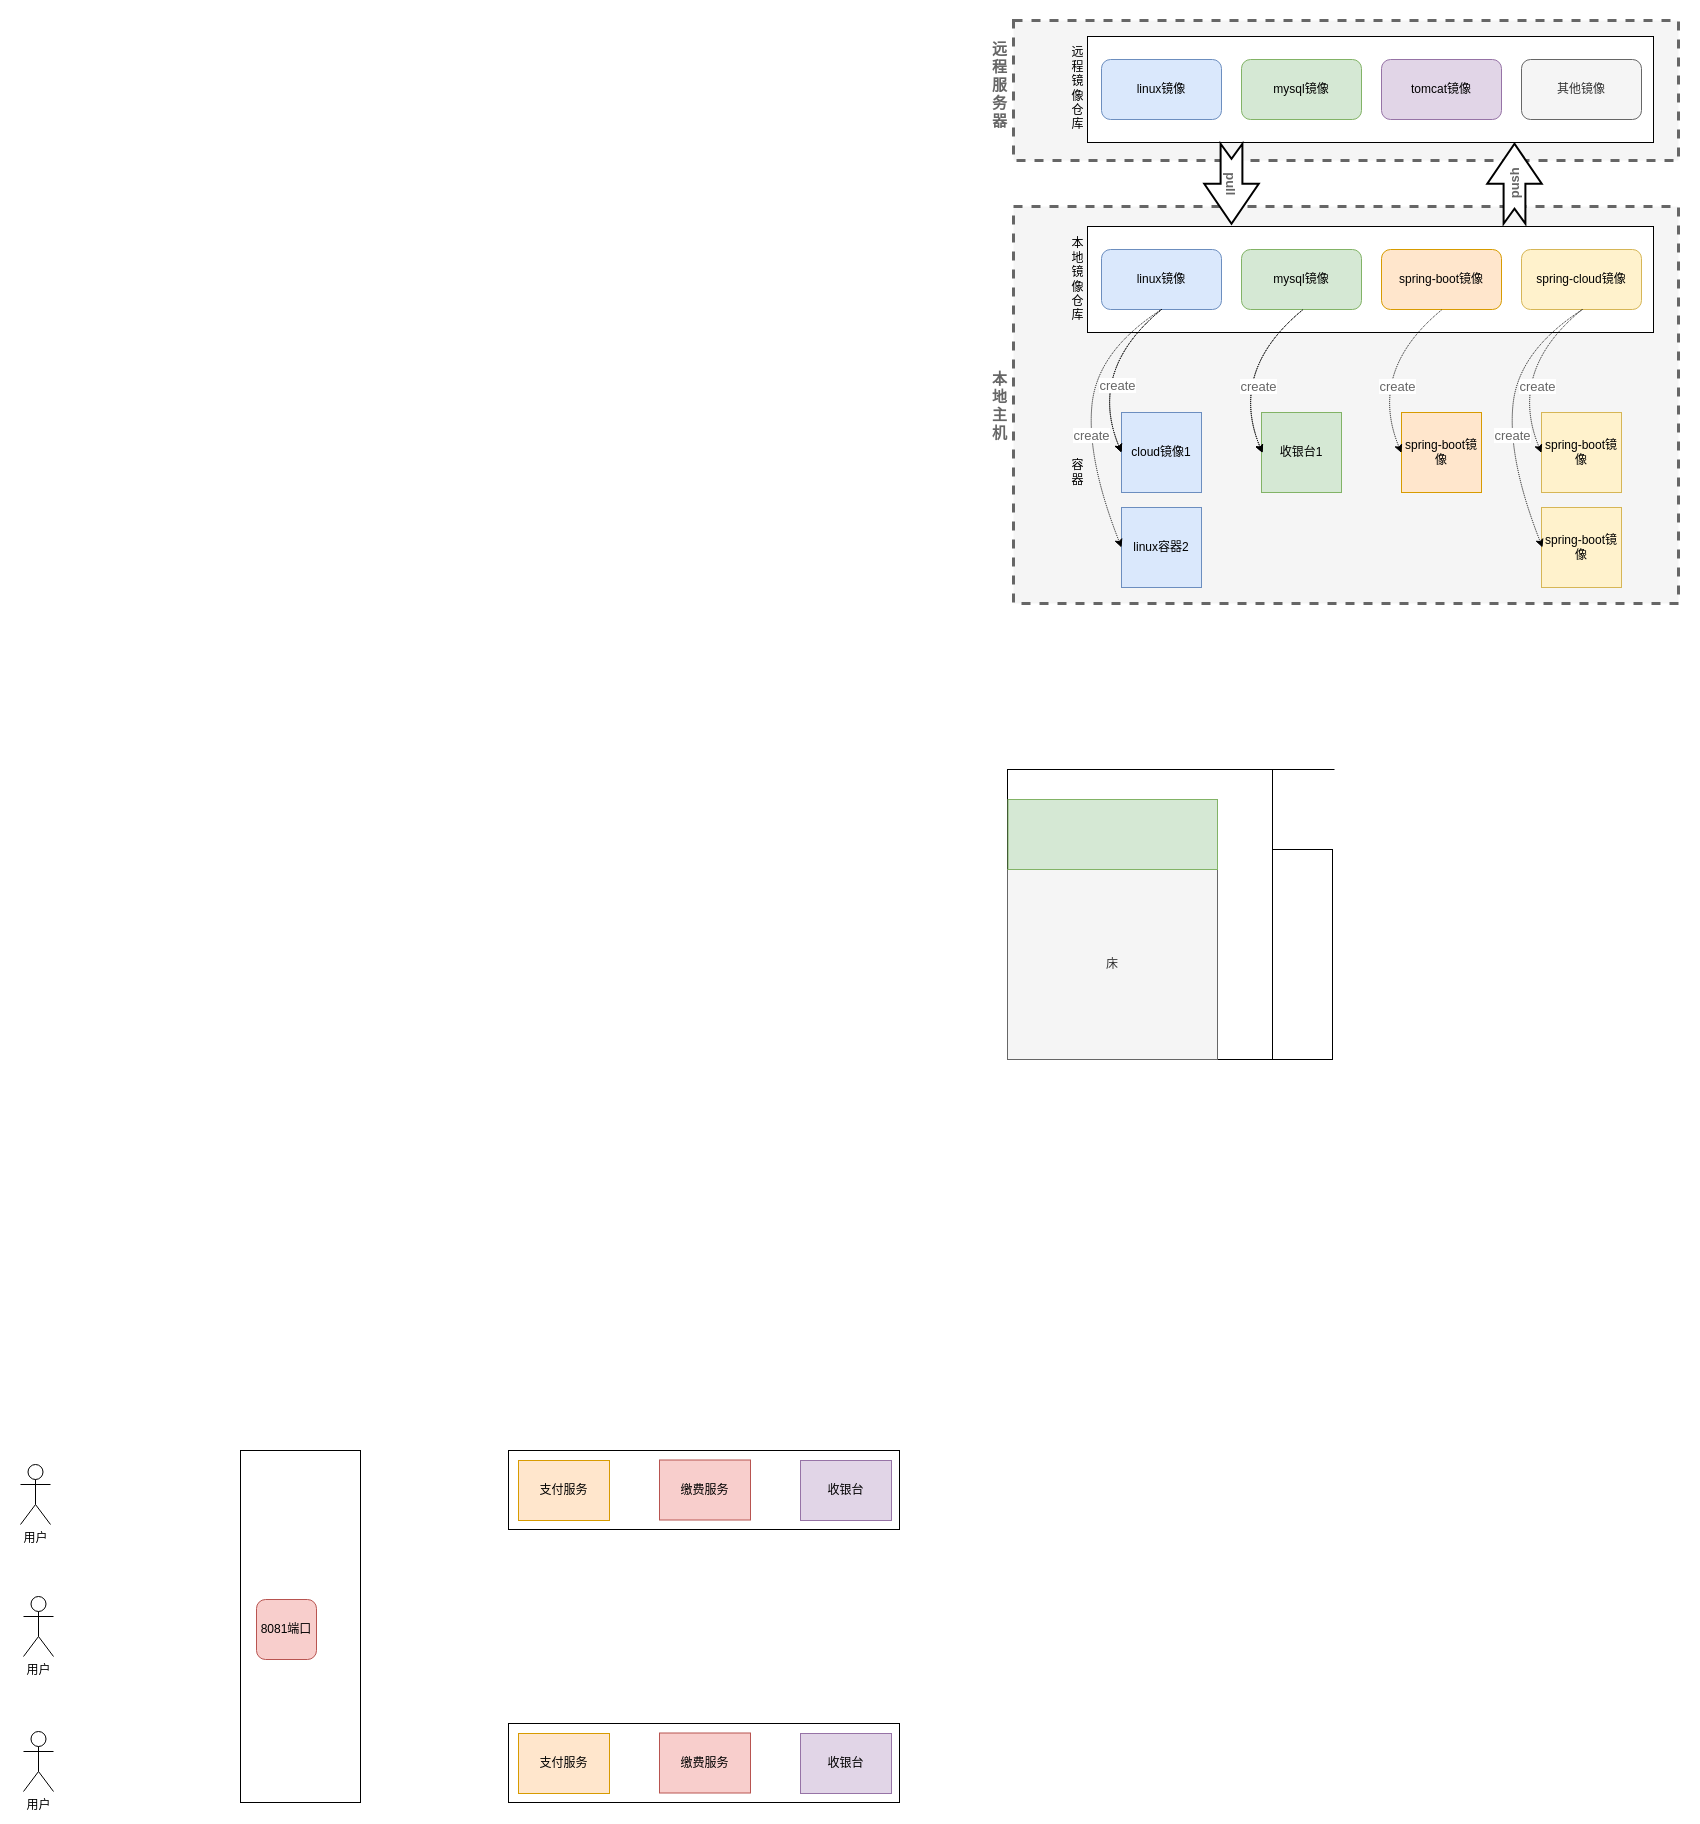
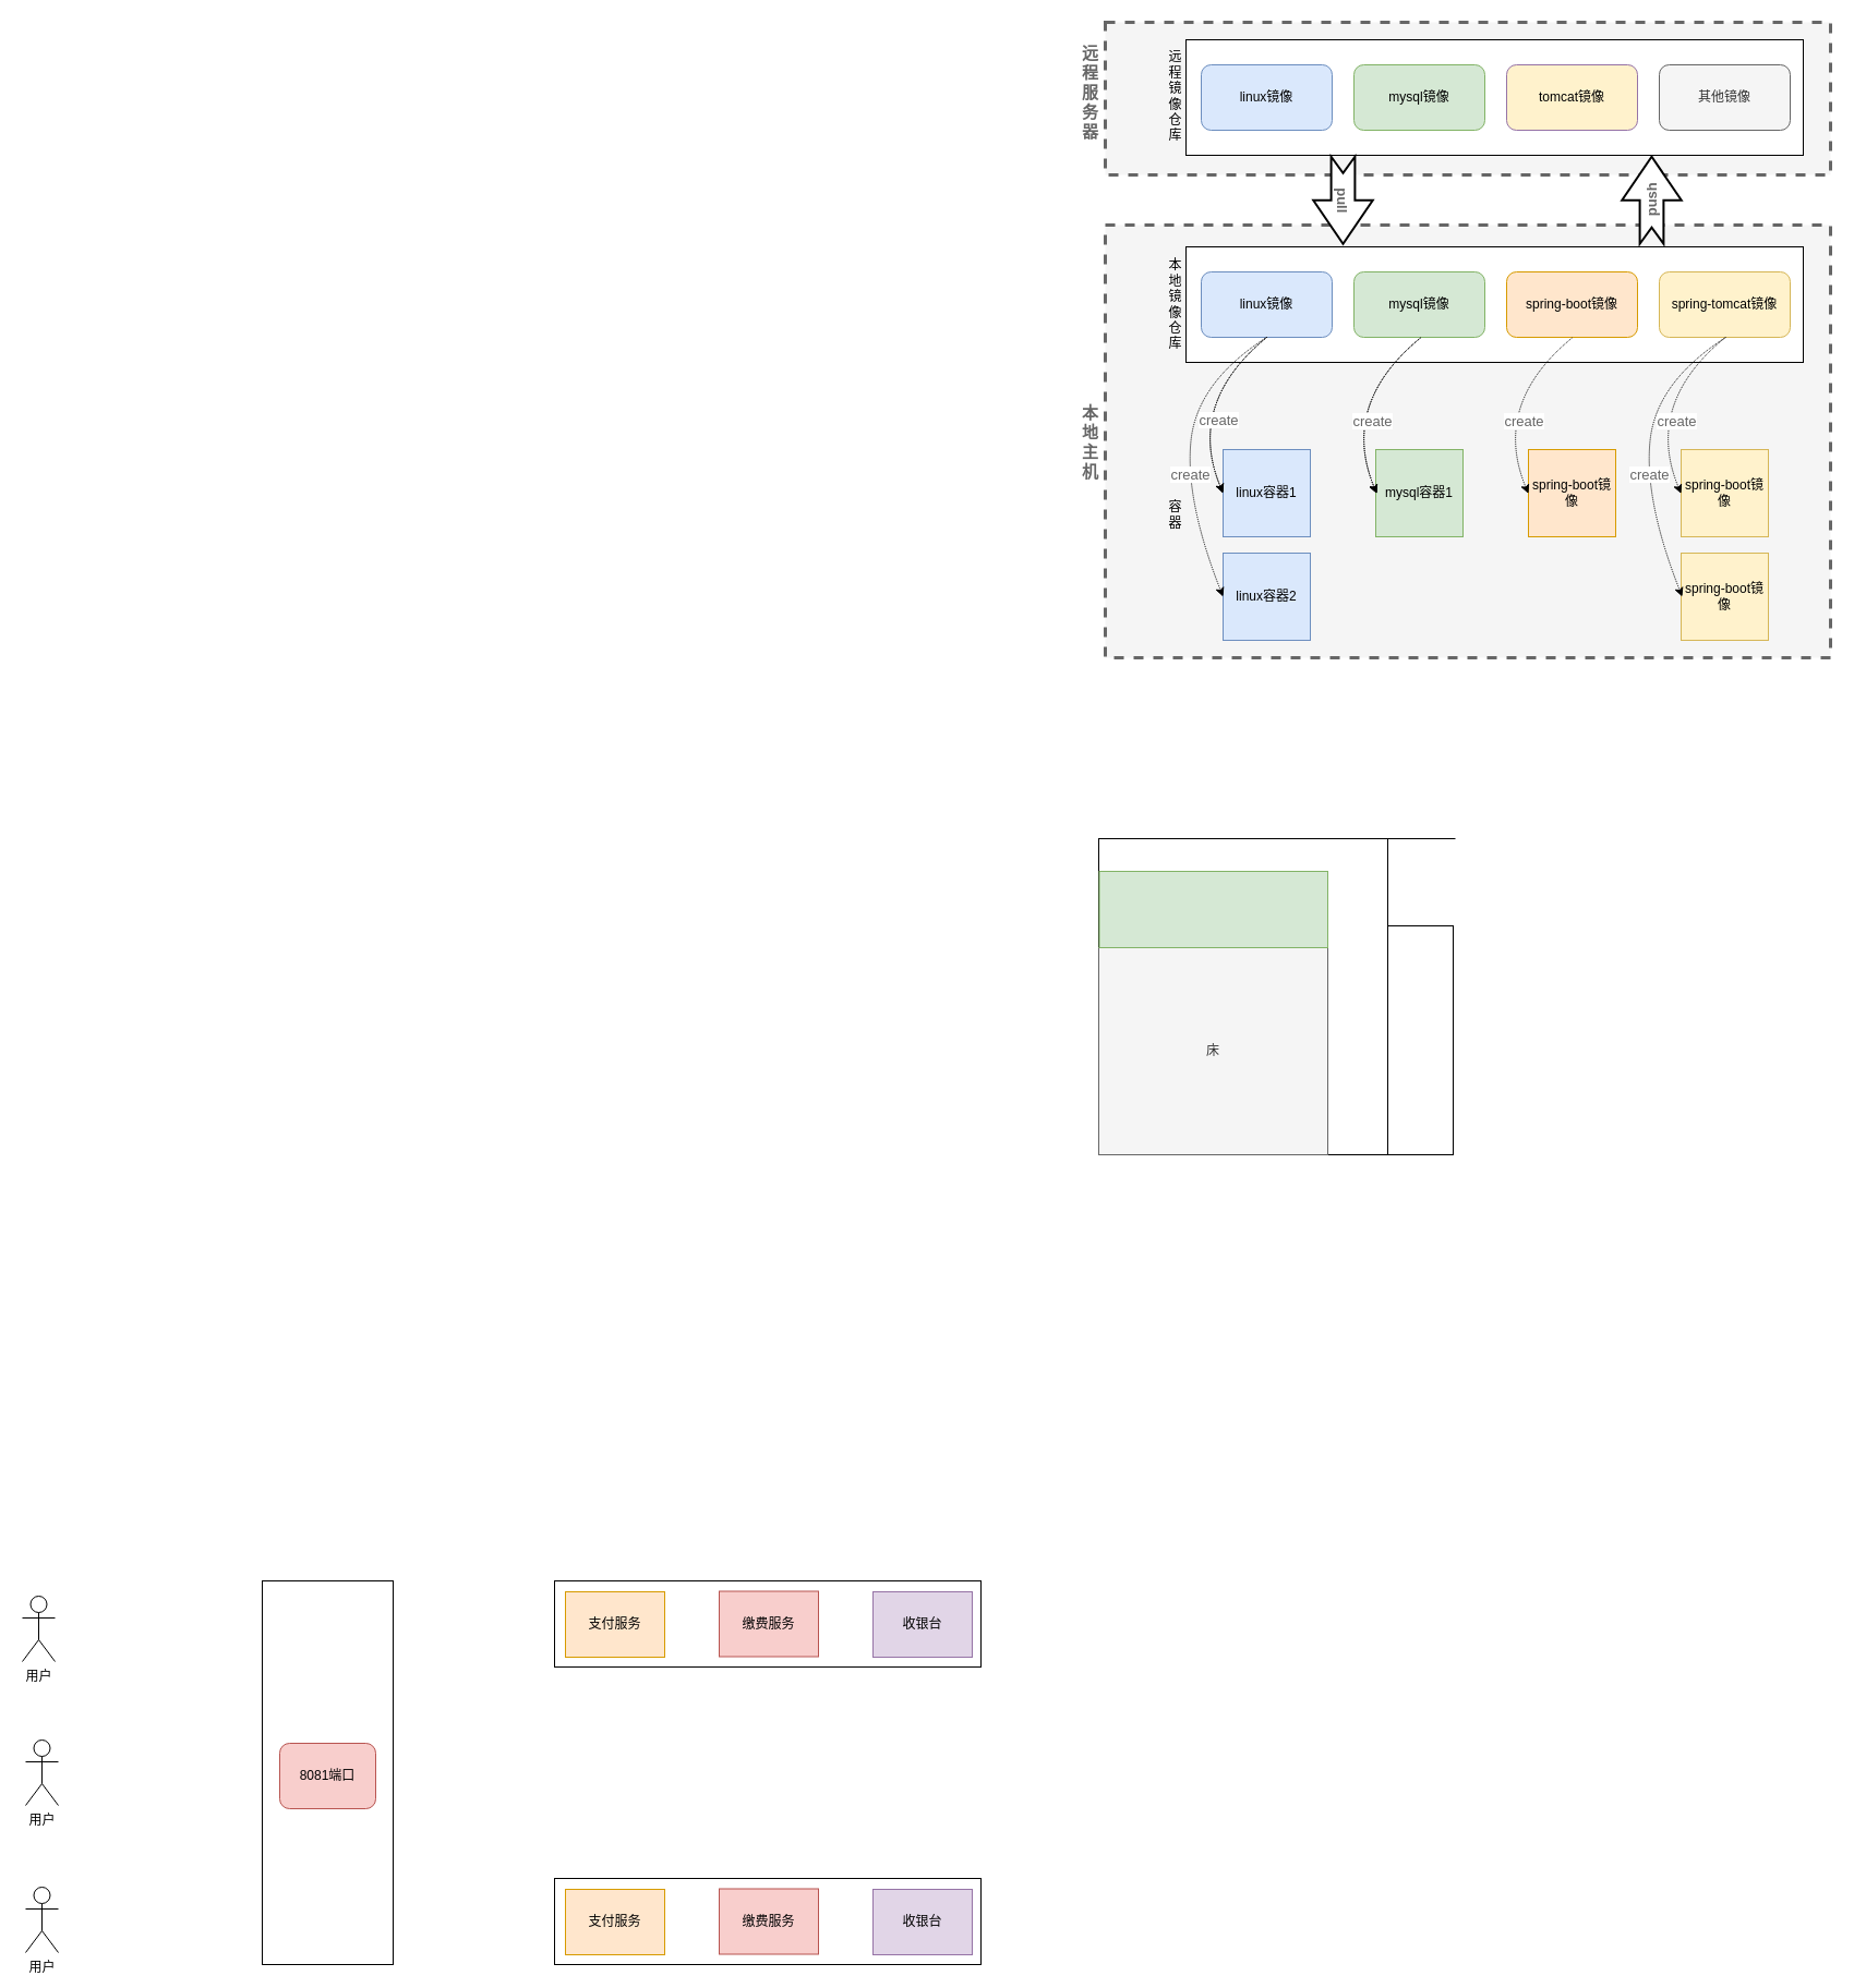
- <mxCell id="7" value="tomcat镜像" style="rounded=1;whiteSpace=wrap;html=1;fillColor=#e1d5e7;strokeColor=#9673a6;" parent="1" vertex="1"><mxGeometry x="1381" y="59" width="120" height="60" as="geometry" /></mxCell>
+ <mxCell id="7" value="tomcat镜像" style="rounded=1;whiteSpace=wrap;html=1;fillColor=#fff2cc;strokeColor=#9673a6;" parent="1" vertex="1"><mxGeometry x="1381" y="59" width="120" height="60" as="geometry" /></mxCell>
- <mxCell id="13" value="spring-cloud镜像" style="rounded=1;whiteSpace=wrap;html=1;fillColor=#fff2cc;strokeColor=#d6b656;" parent="1" vertex="1"><mxGeometry x="1521" y="249" width="120" height="60" as="geometry" /></mxCell>
+ <mxCell id="13" value="spring-tomcat镜像" style="rounded=1;whiteSpace=wrap;html=1;fillColor=#fff2cc;strokeColor=#d6b656;" parent="1" vertex="1"><mxGeometry x="1521" y="249" width="120" height="60" as="geometry" /></mxCell>
- <mxCell id="15" value="cloud镜像1" style="whiteSpace=wrap;html=1;aspect=fixed;fillColor=#dae8fc;strokeColor=#6c8ebf;" parent="1" vertex="1"><mxGeometry x="1121" y="412" width="80" height="80" as="geometry" /></mxCell>
+ <mxCell id="15" value="linux容器1" style="whiteSpace=wrap;html=1;aspect=fixed;fillColor=#dae8fc;strokeColor=#6c8ebf;" parent="1" vertex="1"><mxGeometry x="1121" y="412" width="80" height="80" as="geometry" /></mxCell>
- <mxCell id="16" value="收银台1" style="whiteSpace=wrap;html=1;aspect=fixed;fillColor=#d5e8d4;strokeColor=#82b366;" parent="1" vertex="1"><mxGeometry x="1261" y="412" width="80" height="80" as="geometry" /></mxCell>
+ <mxCell id="16" value="mysql容器1" style="whiteSpace=wrap;html=1;aspect=fixed;fillColor=#d5e8d4;strokeColor=#82b366;" parent="1" vertex="1"><mxGeometry x="1261" y="412" width="80" height="80" as="geometry" /></mxCell>
- <mxCell id="52" value="8081端口" style="rounded=1;whiteSpace=wrap;html=1;shadow=0;glass=0;fillColor=#f8cecc;strokeColor=#b85450;" vertex="1" parent="1"><mxGeometry x="256" y="1599" width="60" height="60" as="geometry" /></mxCell>
+ <mxCell id="52" value="8081端口" style="rounded=1;whiteSpace=wrap;html=1;shadow=0;glass=0;fillColor=#f8cecc;strokeColor=#b85450;" vertex="1" parent="1"><mxGeometry x="256" y="1599" width="88" height="60" as="geometry" /></mxCell>
